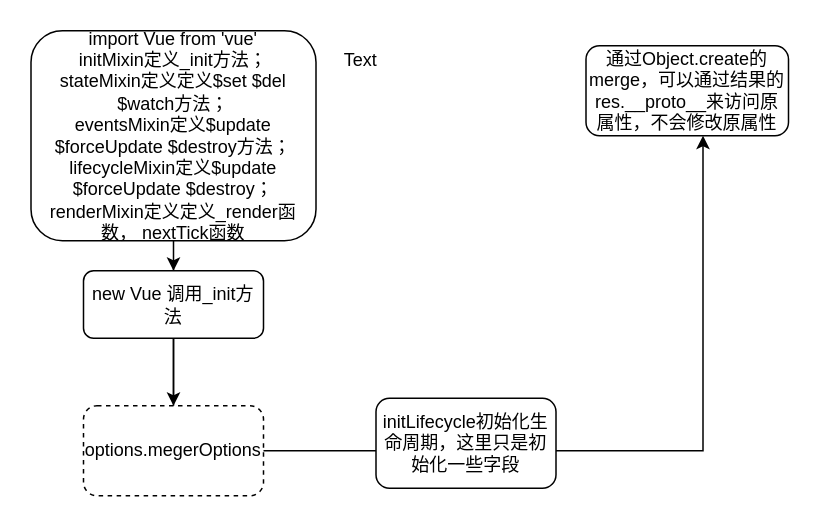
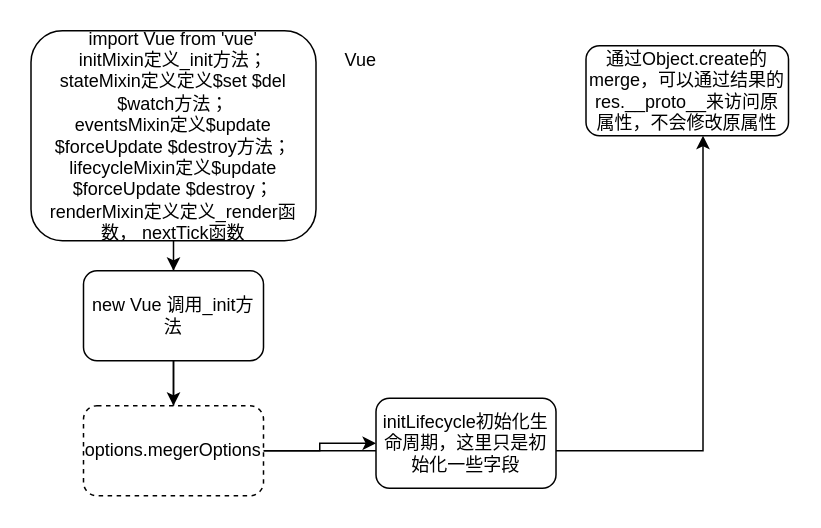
- <mxCell id="8" value="Text" style="text;html=1;strokeColor=none;fillColor=none;align=center;verticalAlign=middle;whiteSpace=wrap;rounded=0;" vertex="1" parent="1"><mxGeometry x="220" y="30" width="40" height="20" as="geometry" /></mxCell>
+ <mxCell id="8" value="Vue" style="text;html=1;strokeColor=none;fillColor=none;align=center;verticalAlign=middle;whiteSpace=wrap;rounded=0;" vertex="1" parent="1"><mxGeometry x="220" y="30" width="40" height="20" as="geometry" /></mxCell>
- <mxCell id="7" value="new Vue 调用_init方法" style="whiteSpace=wrap;html=1;rounded=1;" vertex="1" parent="1"><mxGeometry x="55" y="180" width="120" height="45" as="geometry" /></mxCell>
+ <mxCell id="7" value="new Vue 调用_init方法" style="whiteSpace=wrap;html=1;rounded=1;" vertex="1" parent="1"><mxGeometry x="55" y="180" width="120" height="60" as="geometry" /></mxCell>
+ <mxCell id="5" value="" style="edgeStyle=orthogonalEdgeStyle;rounded=0;orthogonalLoop=1;jettySize=auto;html=1;exitX=1;exitY=0.5;exitDx=0;exitDy=0;" edge="1" parent="1" source="11" target="10"><mxGeometry relative="1" as="geometry" /></mxCell>
